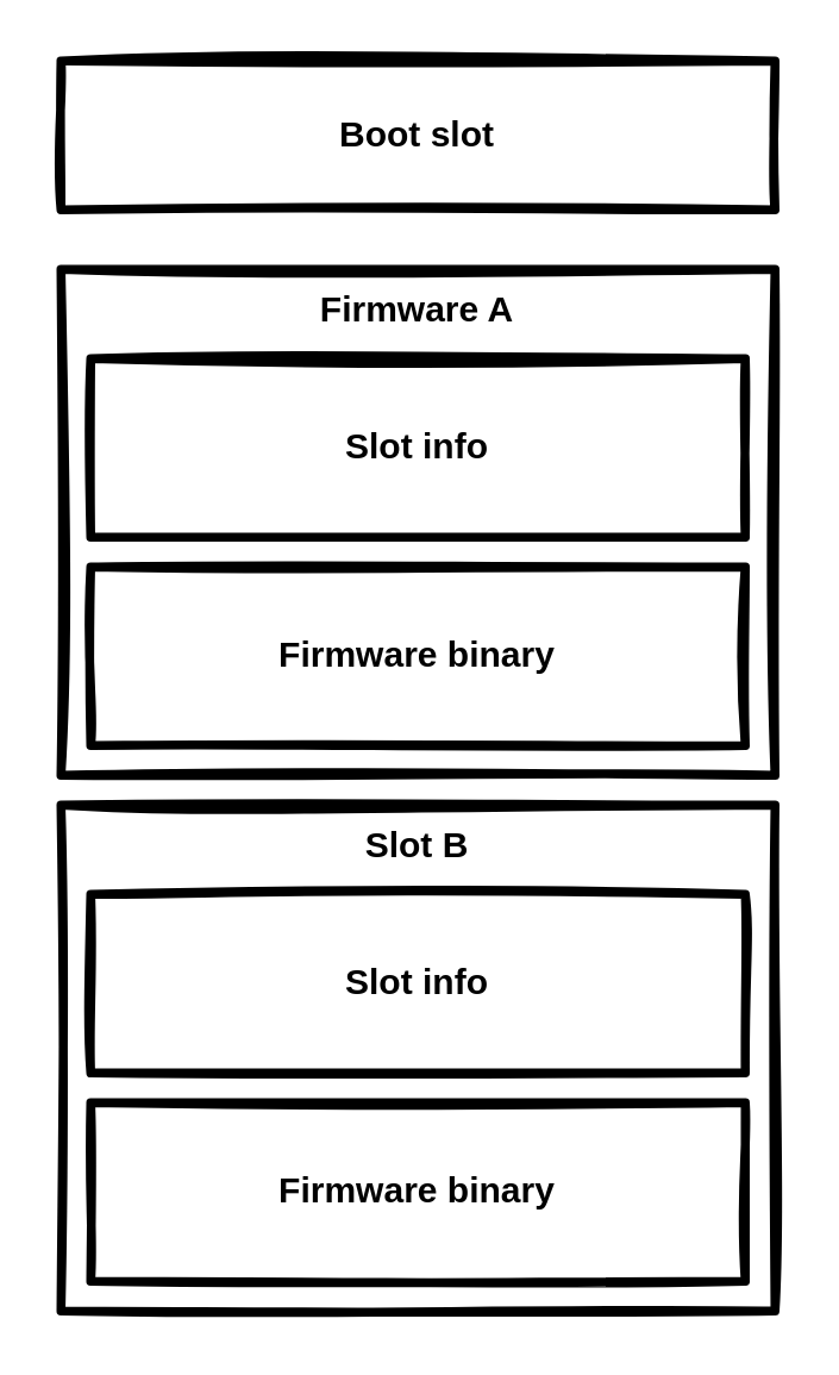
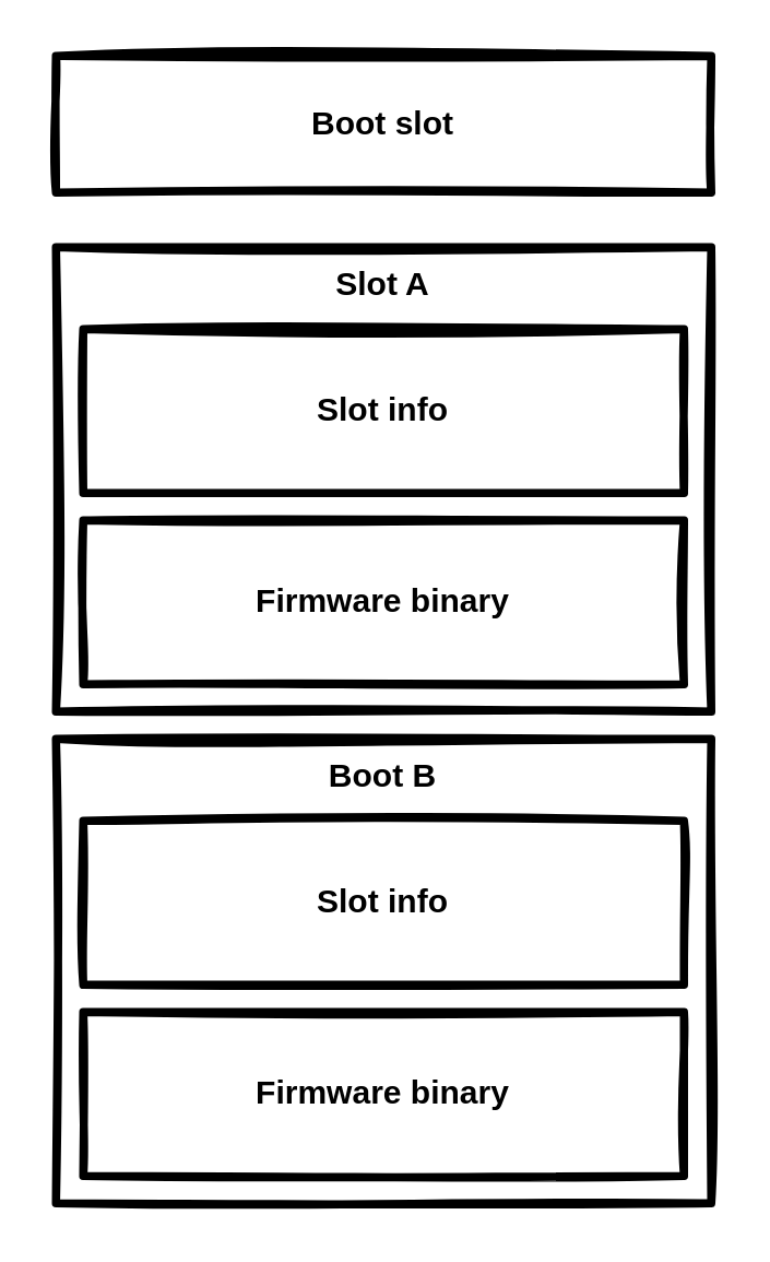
- <mxCell id="3" value="Firmware A" style="rounded=0;whiteSpace=wrap;html=1;strokeWidth=3;fontStyle=1;sketch=1;verticalAlign=top;" vertex="1" parent="1"><mxGeometry x="20" y="90" width="240" height="170" as="geometry" /></mxCell>
+ <mxCell id="3" value="Slot A" style="rounded=0;whiteSpace=wrap;html=1;strokeWidth=3;fontStyle=1;sketch=1;verticalAlign=top;" vertex="1" parent="1"><mxGeometry x="20" y="90" width="240" height="170" as="geometry" /></mxCell>
- <mxCell id="6" value="Slot B" style="rounded=0;whiteSpace=wrap;html=1;strokeWidth=3;fontStyle=1;sketch=1;verticalAlign=top;" vertex="1" parent="1"><mxGeometry x="20" y="270" width="240" height="170" as="geometry" /></mxCell>
+ <mxCell id="6" value="Boot B" style="rounded=0;whiteSpace=wrap;html=1;strokeWidth=3;fontStyle=1;sketch=1;verticalAlign=top;" vertex="1" parent="1"><mxGeometry x="20" y="270" width="240" height="170" as="geometry" /></mxCell>
